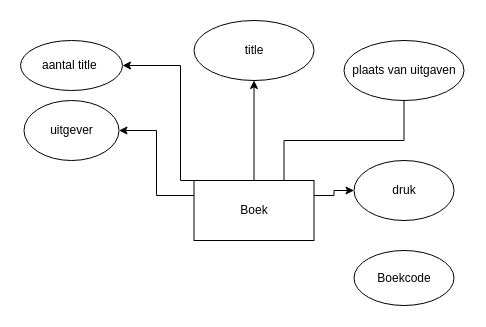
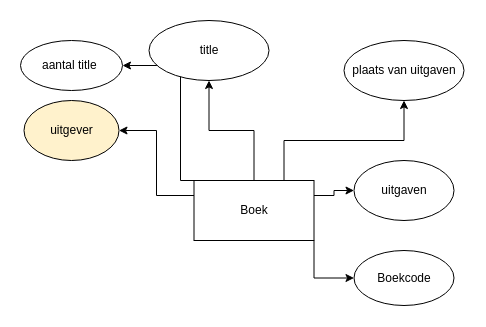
- <mxCell id="9" value="title" style="ellipse;whiteSpace=wrap;html=1;rounded=0;" vertex="1" parent="1"><mxGeometry x="193.5" y="20" width="120" height="60" as="geometry" /></mxCell>
+ <mxCell id="9" value="title" style="ellipse;whiteSpace=wrap;html=1;rounded=0;" vertex="1" parent="1"><mxGeometry x="148.5" y="20" width="120" height="60" as="geometry" /></mxCell>
- <mxCell id="3" style="edgeStyle=orthogonalEdgeStyle;rounded=0;orthogonalLoop=1;jettySize=auto;html=1;exitX=0.75;exitY=0;exitDx=0;exitDy=0;entryX=0.5;entryY=1;entryDx=0;entryDy=0;endArrow=none;" edge="1" parent="1" source="8" target="10"><mxGeometry relative="1" as="geometry"><mxPoint x="393.5" y="100" as="targetPoint" /></mxGeometry></mxCell>
+ <mxCell id="3" style="edgeStyle=orthogonalEdgeStyle;rounded=0;orthogonalLoop=1;jettySize=auto;html=1;exitX=0.75;exitY=0;exitDx=0;exitDy=0;entryX=0.5;entryY=1;entryDx=0;entryDy=0;" edge="1" parent="1" source="8" target="10"><mxGeometry relative="1" as="geometry"><mxPoint x="393.5" y="100" as="targetPoint" /></mxGeometry></mxCell>
- <mxCell id="11" value="uitgever" style="ellipse;whiteSpace=wrap;html=1;" vertex="1" parent="1"><mxGeometry x="23.5" y="100" width="95" height="60" as="geometry" /></mxCell>
+ <mxCell id="11" value="uitgever" style="ellipse;whiteSpace=wrap;html=1;fillColor=#fff2cc;" vertex="1" parent="1"><mxGeometry x="23.5" y="100" width="95" height="60" as="geometry" /></mxCell>
- <mxCell id="13" value="druk" style="ellipse;whiteSpace=wrap;html=1;" vertex="1" parent="1"><mxGeometry x="353.5" y="160" width="100" height="60" as="geometry" /></mxCell>
+ <mxCell id="13" value="uitgaven" style="ellipse;whiteSpace=wrap;html=1;" vertex="1" parent="1"><mxGeometry x="353.5" y="160" width="100" height="60" as="geometry" /></mxCell>
+ <mxCell id="7" style="edgeStyle=orthogonalEdgeStyle;rounded=0;orthogonalLoop=1;jettySize=auto;html=1;exitX=1;exitY=1;exitDx=0;exitDy=0;entryX=0;entryY=0.5;entryDx=0;entryDy=0;" edge="1" parent="1" source="8" target="14"><mxGeometry relative="1" as="geometry"><mxPoint x="383.5" y="280" as="targetPoint" /></mxGeometry></mxCell>
